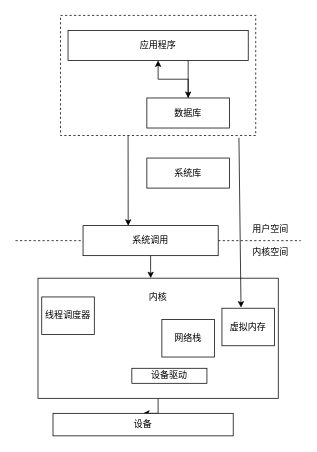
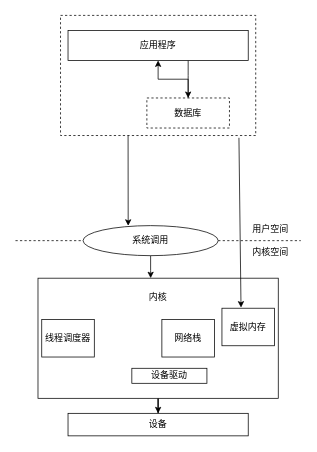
- <mxCell id="6" value="数据库" style="whiteSpace=wrap;html=1;" parent="1" vertex="1"><mxGeometry x="195" y="130" width="110" height="40" as="geometry" /></mxCell>
+ <mxCell id="6" value="数据库" style="whiteSpace=wrap;html=1;dashed=1;" parent="1" vertex="1"><mxGeometry x="195" y="130" width="110" height="40" as="geometry" /></mxCell>
- <mxCell id="7" value="系统库" style="whiteSpace=wrap;html=1;" parent="1" vertex="1"><mxGeometry x="195" y="210" width="110" height="40" as="geometry" /></mxCell>
- <mxCell id="8" value="系统调用" style="whiteSpace=wrap;html=1;" parent="1" vertex="1"><mxGeometry x="110" y="300" width="180" height="40" as="geometry" /></mxCell>
+ <mxCell id="8" value="系统调用" style="ellipse;whiteSpace=wrap;html=1;" parent="1" vertex="1"><mxGeometry x="110" y="300" width="180" height="40" as="geometry" /></mxCell>
- <mxCell id="14" value="线程调度器" style="whiteSpace=wrap;html=1;strokeColor=default;align=center;verticalAlign=middle;fontFamily=Helvetica;fontSize=12;fontColor=default;fillColor=default;" parent="1" vertex="1"><mxGeometry x="55" y="395" width="70" height="50" as="geometry" /></mxCell>
+ <mxCell id="14" value="线程调度器" style="whiteSpace=wrap;html=1;strokeColor=default;align=center;verticalAlign=middle;fontFamily=Helvetica;fontSize=12;fontColor=default;fillColor=default;" parent="1" vertex="1"><mxGeometry x="55" y="425" width="70" height="50" as="geometry" /></mxCell>
- <mxCell id="18" value="设备" style="whiteSpace=wrap;html=1;strokeColor=default;align=center;verticalAlign=middle;fontFamily=Helvetica;fontSize=12;fontColor=default;fillColor=default;" parent="1" vertex="1"><mxGeometry x="70" y="550" width="240" height="30" as="geometry" /></mxCell>
+ <mxCell id="18" value="设备" style="whiteSpace=wrap;html=1;strokeColor=default;align=center;verticalAlign=middle;fontFamily=Helvetica;fontSize=12;fontColor=default;fillColor=default;" parent="1" vertex="1"><mxGeometry x="90" y="550" width="240" height="30" as="geometry" /></mxCell>
